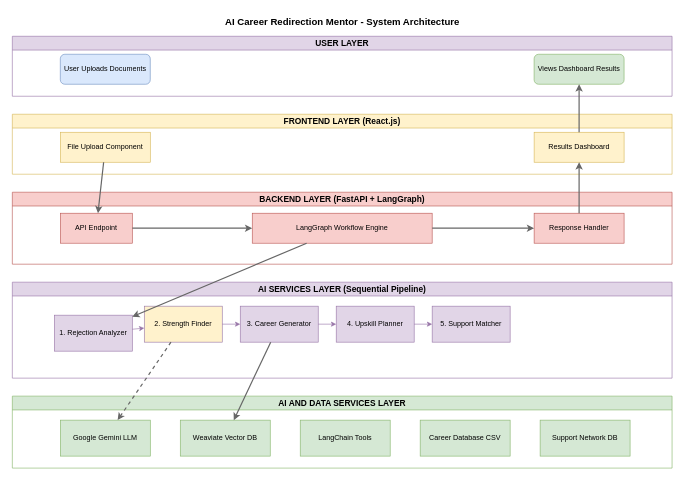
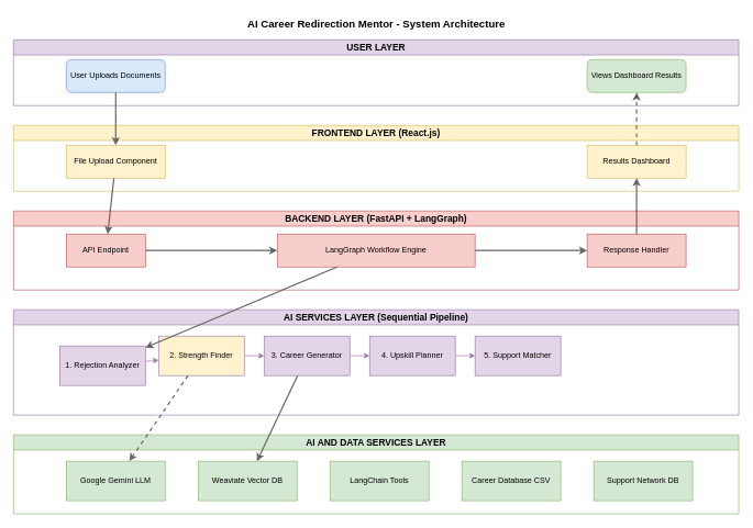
+ <mxCell id="24" value="" style="endArrow=classic;html=1;rounded=0;strokeWidth=2;strokeColor=#666666;" edge="1" parent="1" source="3" target="6"><mxGeometry width="50" height="50" relative="1" as="geometry"><mxPoint x="470" y="410" as="sourcePoint" /><mxPoint x="520" y="360" as="targetPoint" /></mxGeometry></mxCell>
- <mxCell id="32" value="" style="endArrow=classic;html=1;rounded=0;strokeWidth=2;strokeColor=#666666;" edge="1" parent="1" source="7" target="4"><mxGeometry width="50" height="50" relative="1" as="geometry"><mxPoint x="470" y="410" as="sourcePoint" /><mxPoint x="520" y="360" as="targetPoint" /></mxGeometry></mxCell>
+ <mxCell id="32" value="" style="endArrow=classic;html=1;rounded=0;strokeWidth=2;strokeColor=#666666;dashed=1;" edge="1" parent="1" source="7" target="4"><mxGeometry width="50" height="50" relative="1" as="geometry"><mxPoint x="470" y="410" as="sourcePoint" /><mxPoint x="520" y="360" as="targetPoint" /></mxGeometry></mxCell>
